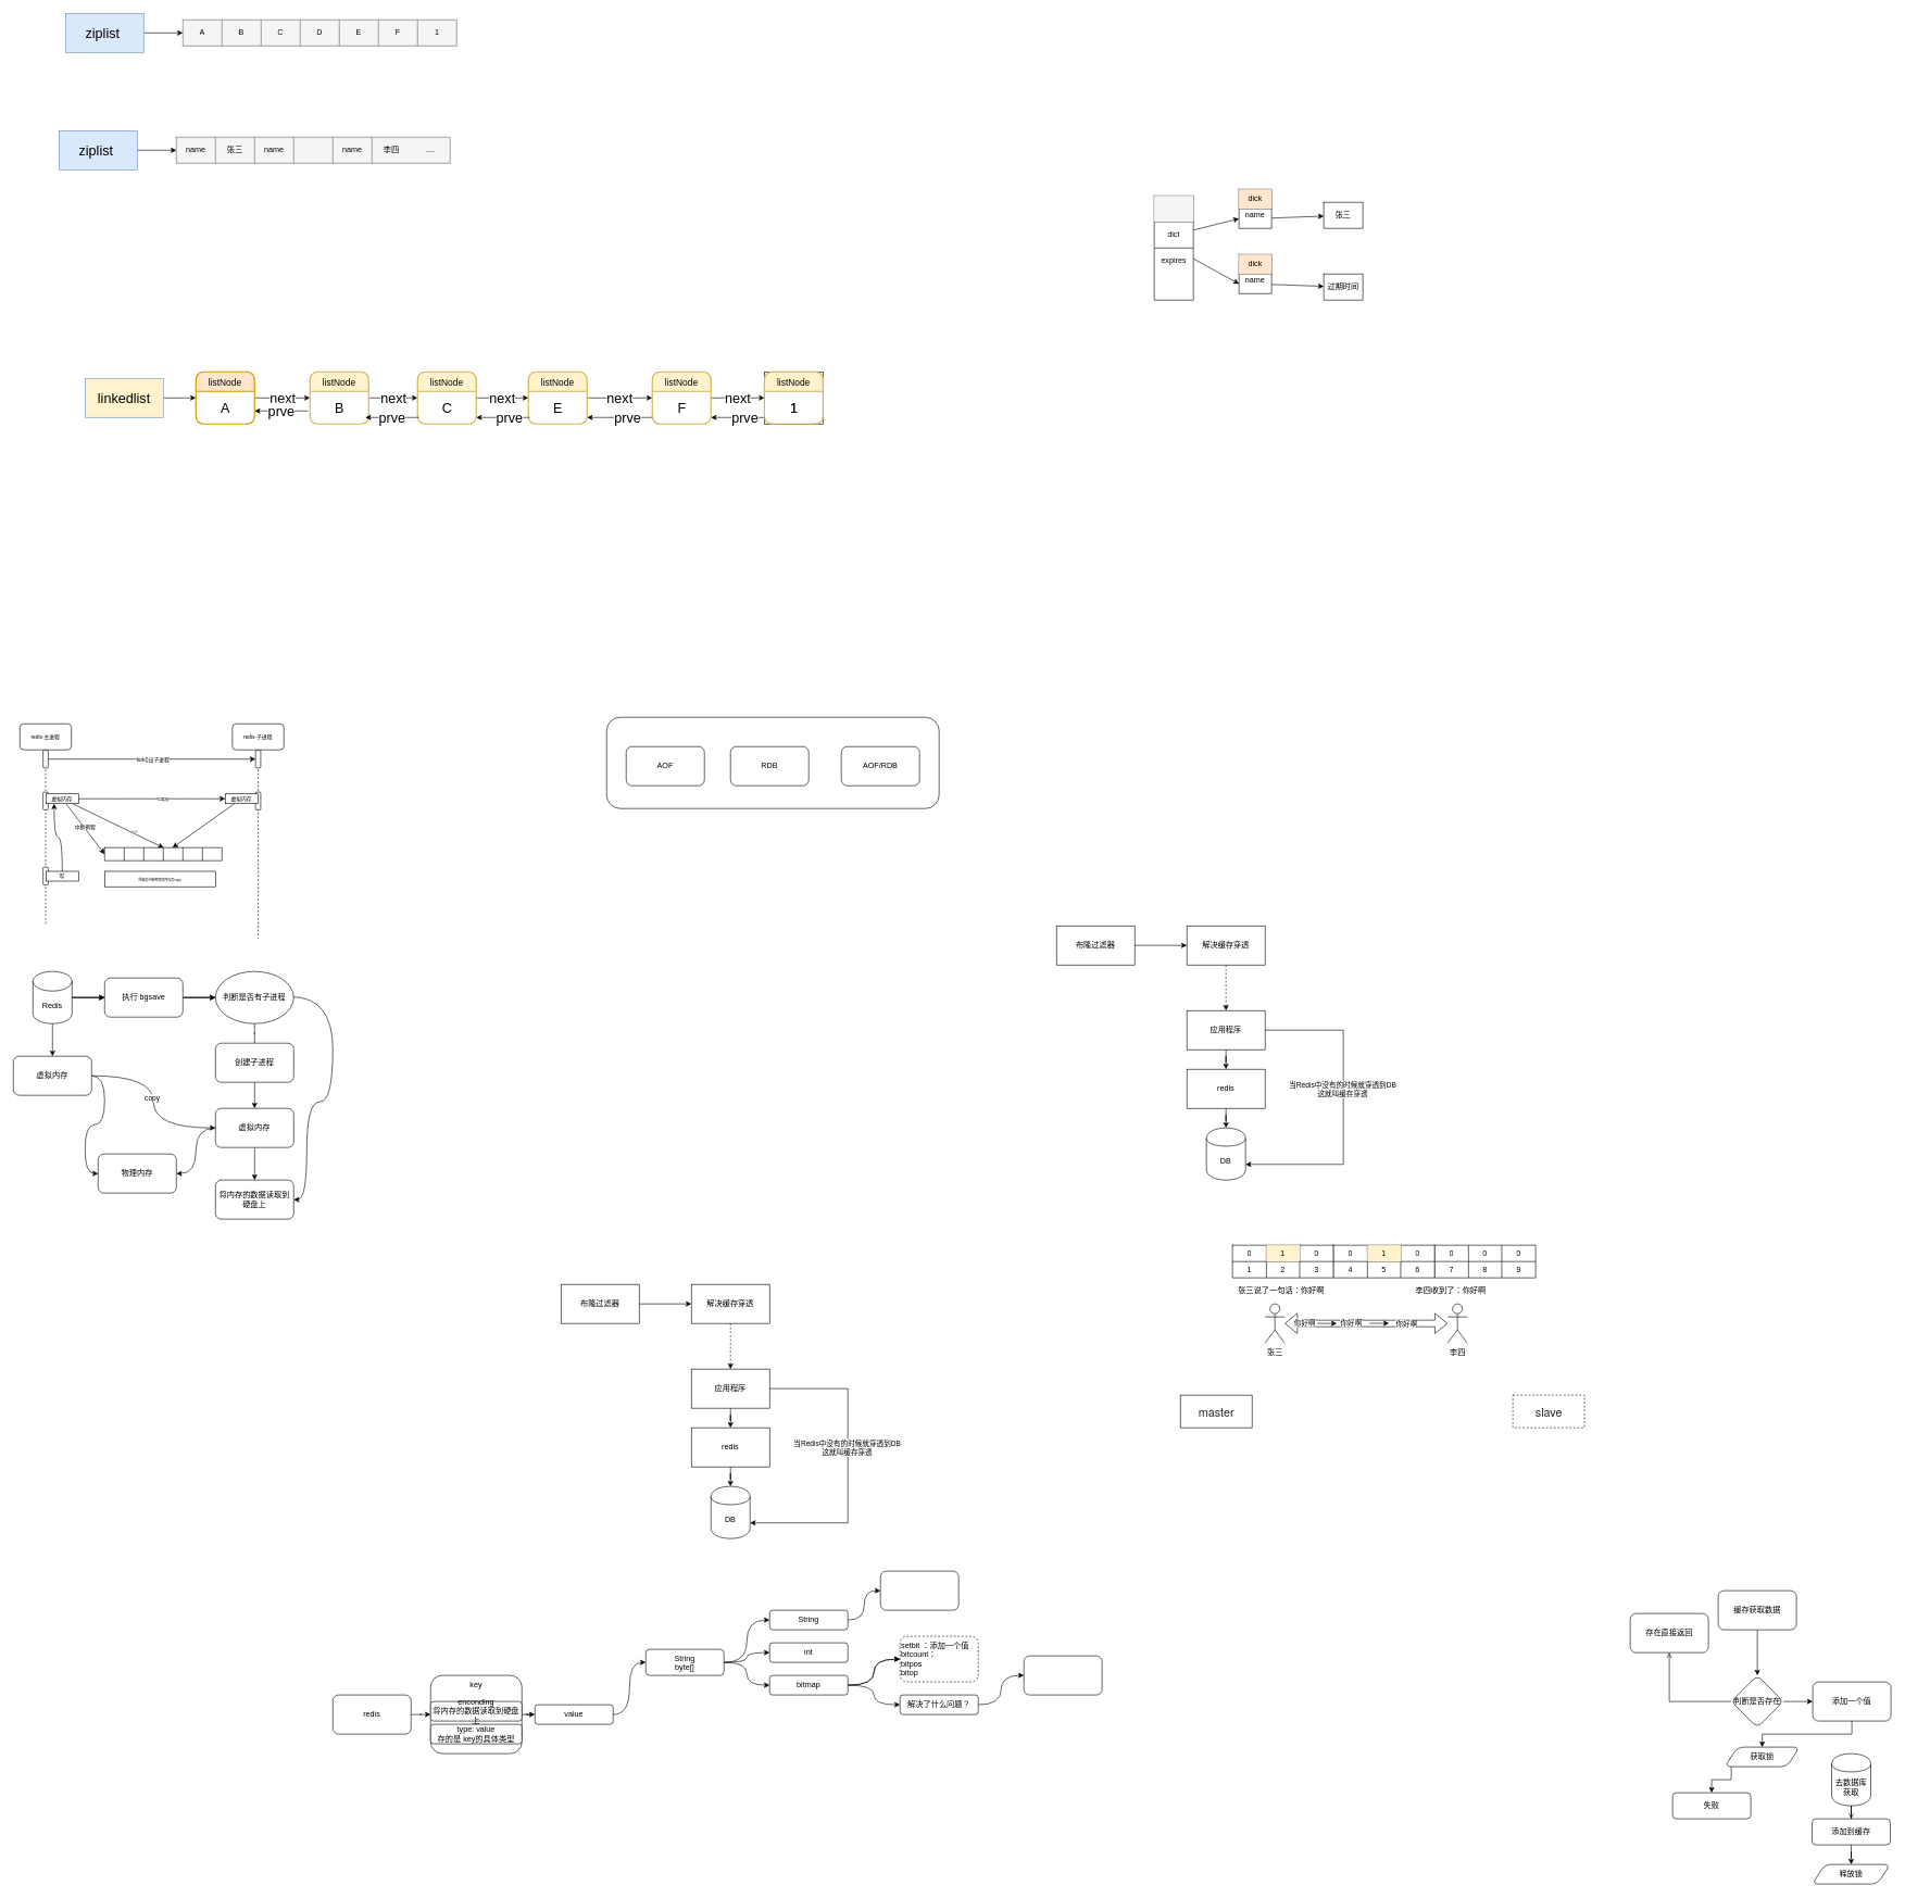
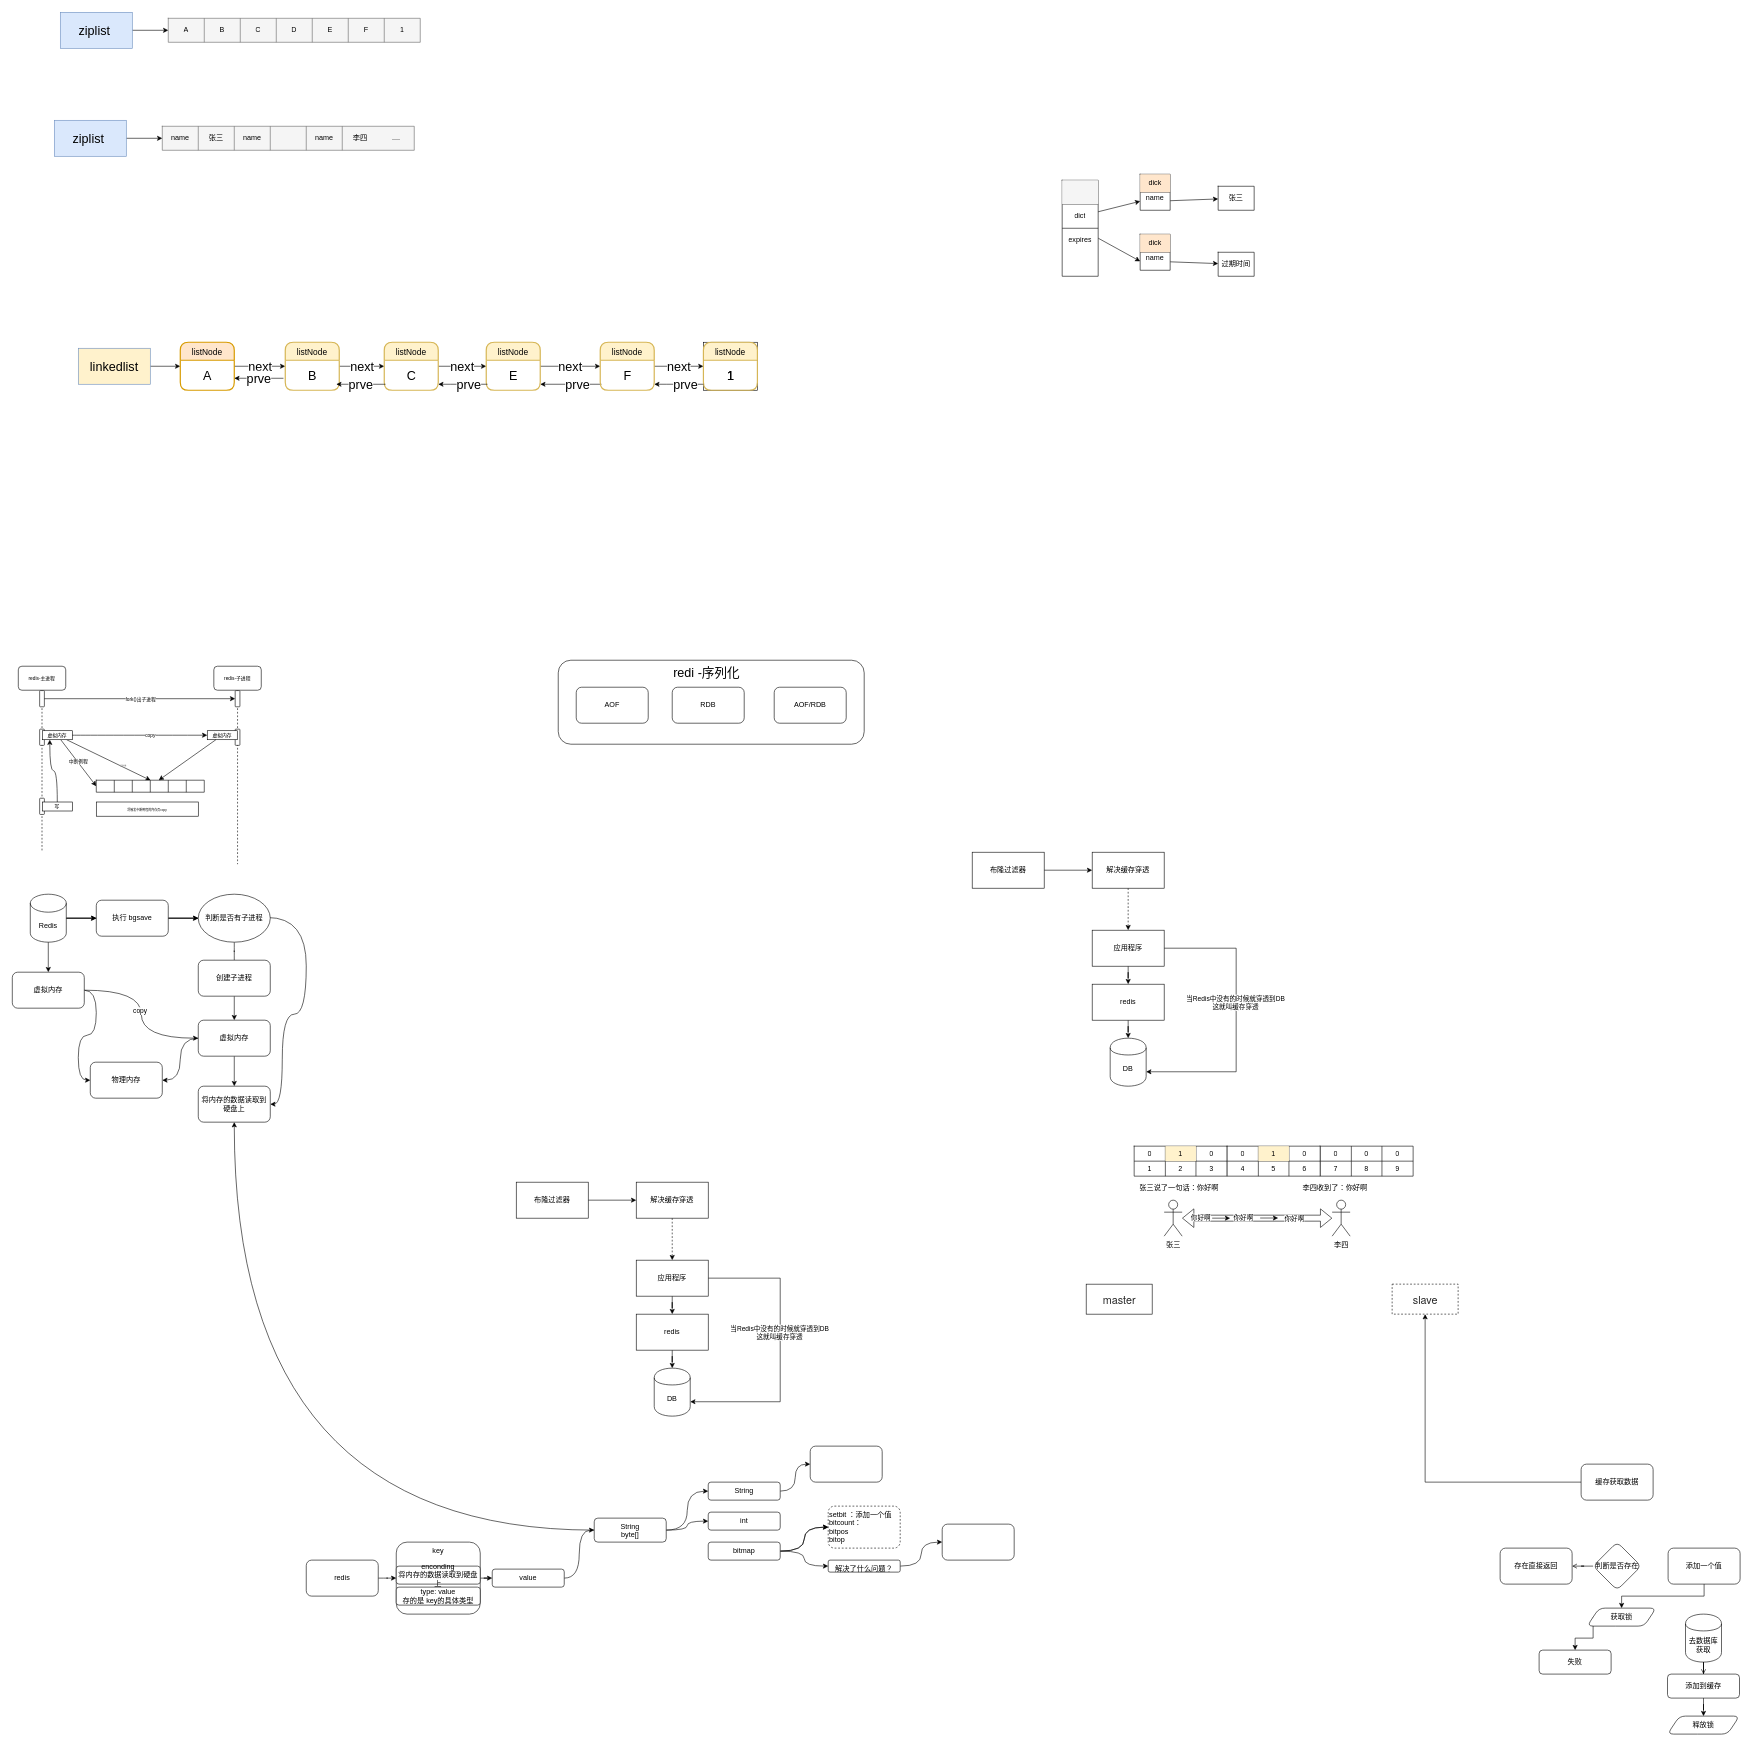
+ <mxCell id="17" value="&lt;font style=&quot;font-size: 21px&quot;&gt;redi -序列化&lt;/font&gt;" style="text;html=1;strokeColor=none;fillColor=none;align=center;verticalAlign=middle;whiteSpace=wrap;rounded=0;shadow=0;glass=0;sketch=0;" parent="1" vertex="1"><mxGeometry x="1115" y="1110" width="125" height="20" as="geometry" /></mxCell>
- <mxCell id="130" value="存在直接返回" style="whiteSpace=wrap;html=1;rounded=1;" vertex="1" parent="1"><mxGeometry x="2500" y="2475" width="120" height="60" as="geometry" /></mxCell>
+ <mxCell id="130" value="存在直接返回" style="whiteSpace=wrap;html=1;rounded=1;" vertex="1" parent="1"><mxGeometry x="2500" y="2580" width="120" height="60" as="geometry" /></mxCell>
- <mxCell id="125" value="" style="edgeStyle=orthogonalEdgeStyle;rounded=0;orthogonalLoop=1;jettySize=auto;html=1;" edge="1" parent="1" source="126" target="129"><mxGeometry relative="1" as="geometry" /></mxCell>
+ <mxCell id="125" value="" style="edgeStyle=orthogonalEdgeStyle;rounded=0;orthogonalLoop=1;jettySize=auto;html=1;" edge="1" parent="1" source="126" target="152"><mxGeometry relative="1" as="geometry" /></mxCell>
- <mxCell id="158" style="edgeStyle=orthogonalEdgeStyle;orthogonalLoop=1;jettySize=auto;html=1;entryX=0;entryY=0.5;entryDx=0;entryDy=0;curved=1;" edge="1" parent="1" source="161" target="168"><mxGeometry relative="1" as="geometry" /></mxCell>
+ <mxCell id="158" style="edgeStyle=orthogonalEdgeStyle;orthogonalLoop=1;jettySize=auto;html=1;curved=1;" edge="1" parent="1" source="161" target="26"><mxGeometry relative="1" as="geometry" /></mxCell>
- <mxCell id="128" value="" style="edgeStyle=orthogonalEdgeStyle;rounded=0;orthogonalLoop=1;jettySize=auto;html=1;" edge="1" parent="1" source="129" target="132"><mxGeometry relative="1" as="geometry" /></mxCell>
- <mxCell id="176" value="解决了什么问题？" style="whiteSpace=wrap;html=1;verticalAlign=top;rounded=1;" vertex="1" parent="1"><mxGeometry x="1380" y="2600" width="120" height="30" as="geometry" /></mxCell>
+ <mxCell id="176" value="解决了什么问题？" style="whiteSpace=wrap;html=1;verticalAlign=top;rounded=1;" vertex="1" parent="1"><mxGeometry x="1380" y="2600" width="120" height="20" as="geometry" /></mxCell>
